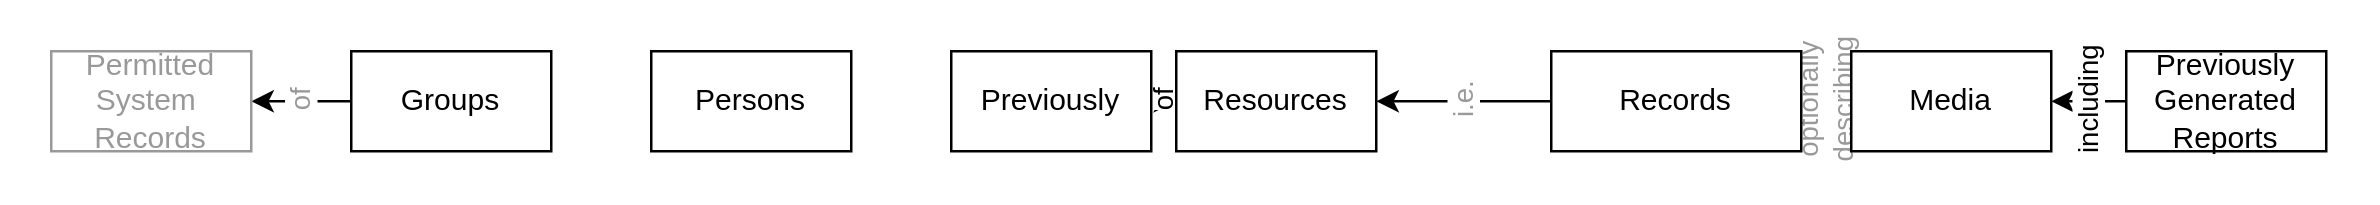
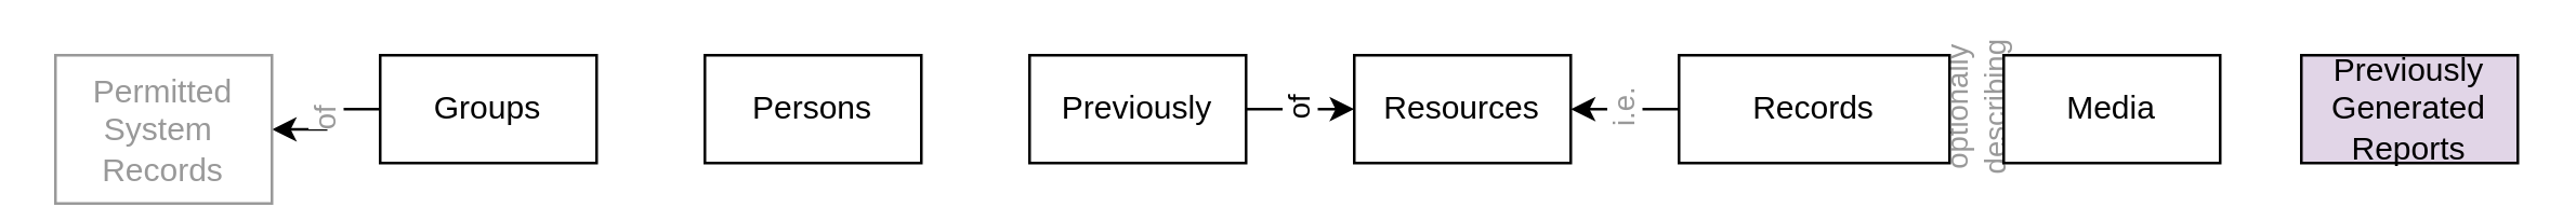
- <mxCell id="5" value="Permitted System&amp;nbsp;&lt;br&gt;Records" style="rounded=0;whiteSpace=wrap;html=1;strokeColor=#999999;fontColor=#999999;" parent="1" vertex="1"><mxGeometry x="20" y="20" width="80" height="40" as="geometry" /></mxCell>
+ <mxCell id="5" value="Permitted System&amp;nbsp;&lt;br&gt;Records" style="rounded=0;whiteSpace=wrap;html=1;strokeColor=#999999;fontColor=#999999;" parent="1" vertex="1"><mxGeometry x="20" y="20" width="80" height="55" as="geometry" /></mxCell>
- <mxCell id="8" value="Resources" style="rounded=0;whiteSpace=wrap;html=1;" parent="1" vertex="1"><mxGeometry x="470" y="20" width="80" height="40" as="geometry" /></mxCell>
+ <mxCell id="8" value="Resources" style="rounded=0;whiteSpace=wrap;html=1;" parent="1" vertex="1"><mxGeometry x="500" y="20" width="80" height="40" as="geometry" /></mxCell>
- <mxCell id="13" value="including" style="edgeStyle=orthogonalEdgeStyle;rounded=0;orthogonalLoop=1;jettySize=auto;html=1;entryX=1;entryY=0.5;entryDx=0;entryDy=0;horizontal=0;" edge="1" parent="1" source="14" target="12"><mxGeometry relative="1" as="geometry" /></mxCell>
- <mxCell id="14" value="Previously Generated&lt;br&gt;Reports" style="rounded=0;whiteSpace=wrap;html=1;" vertex="1" parent="1"><mxGeometry x="850" y="20" width="80" height="40" as="geometry" /></mxCell>
+ <mxCell id="14" value="Previously Generated&lt;br&gt;Reports" style="rounded=0;whiteSpace=wrap;html=1;fillColor=#e1d5e7;" vertex="1" parent="1"><mxGeometry x="850" y="20" width="80" height="40" as="geometry" /></mxCell>
